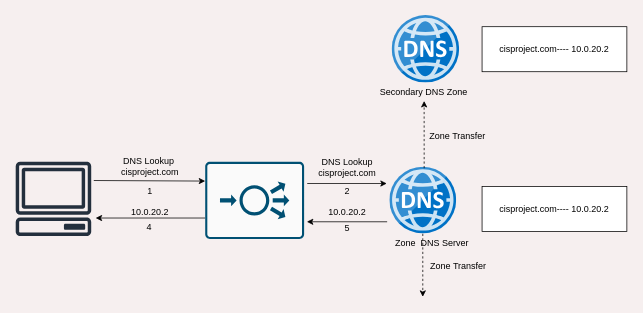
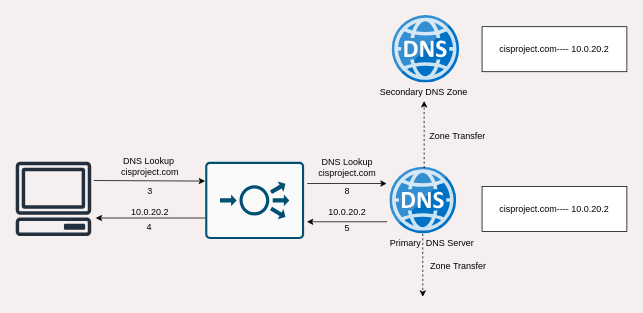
- <mxCell id="12" value="1" style="text;html=1;align=center;verticalAlign=middle;resizable=0;points=[];autosize=1;strokeColor=none;fillColor=none;" vertex="1" parent="1"><mxGeometry x="186" y="241" width="25" height="26" as="geometry" /></mxCell>
+ <mxCell id="12" value="3" style="text;html=1;align=center;verticalAlign=middle;resizable=0;points=[];autosize=1;strokeColor=none;fillColor=none;" vertex="1" parent="1"><mxGeometry x="186" y="241" width="25" height="26" as="geometry" /></mxCell>
- <mxCell id="16" value="2" style="text;html=1;align=center;verticalAlign=middle;resizable=0;points=[];autosize=1;strokeColor=none;fillColor=none;" vertex="1" parent="1"><mxGeometry x="449.5" y="241" width="25" height="26" as="geometry" /></mxCell>
+ <mxCell id="16" value="8" style="text;html=1;align=center;verticalAlign=middle;resizable=0;points=[];autosize=1;strokeColor=none;fillColor=none;" vertex="1" parent="1"><mxGeometry x="449.5" y="241" width="25" height="26" as="geometry" /></mxCell>
- <mxCell id="18" value="Zone&amp;nbsp; DNS Server" style="text;html=1;align=center;verticalAlign=middle;resizable=0;points=[];autosize=1;strokeColor=none;fillColor=none;" vertex="1" parent="1"><mxGeometry x="509.5" y="311" width="130" height="26" as="geometry" /></mxCell>
+ <mxCell id="18" value="Primary&amp;nbsp; DNS Server" style="text;html=1;align=center;verticalAlign=middle;resizable=0;points=[];autosize=1;strokeColor=none;fillColor=none;" vertex="1" parent="1"><mxGeometry x="509.5" y="311" width="130" height="26" as="geometry" /></mxCell>
